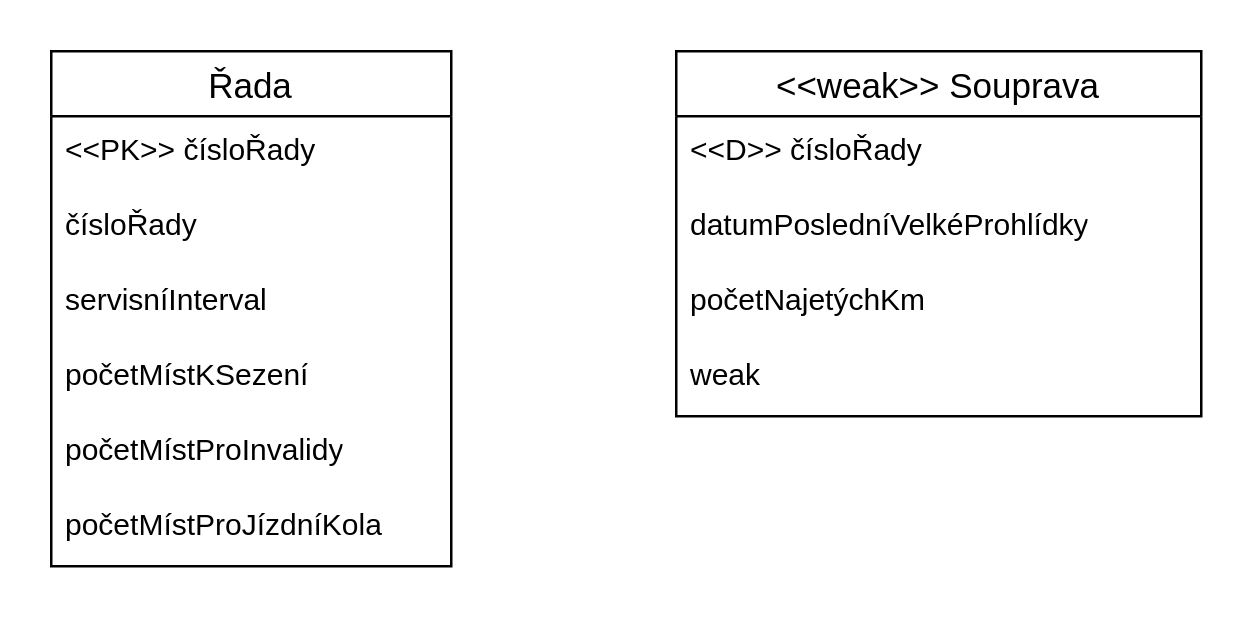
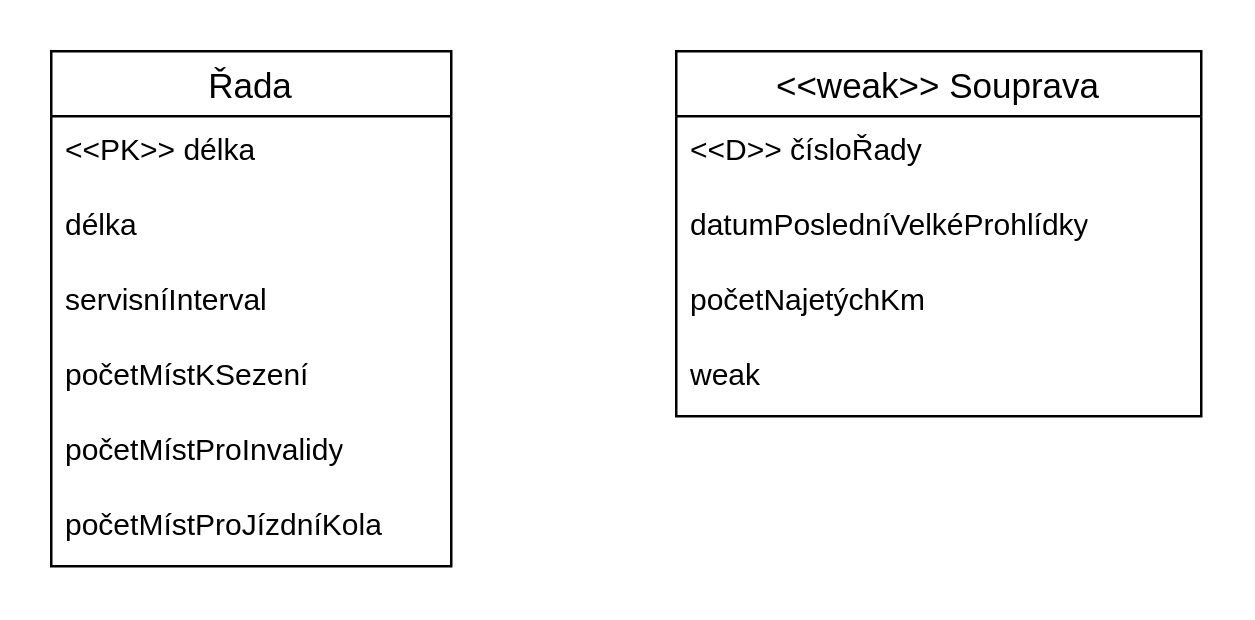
- <mxCell id="3" value="&amp;lt;&amp;lt;PK&amp;gt;&amp;gt; čísloŘady" style="text;strokeColor=none;fillColor=none;spacingLeft=4;spacingRight=4;overflow=hidden;rotatable=0;points=[[0,0.5],[1,0.5]];portConstraint=eastwest;fontSize=12;whiteSpace=wrap;html=1;" vertex="1" parent="2"><mxGeometry y="26" width="160" height="30" as="geometry" /></mxCell>
+ <mxCell id="3" value="&amp;lt;&amp;lt;PK&amp;gt;&amp;gt; délka" style="text;strokeColor=none;fillColor=none;spacingLeft=4;spacingRight=4;overflow=hidden;rotatable=0;points=[[0,0.5],[1,0.5]];portConstraint=eastwest;fontSize=12;whiteSpace=wrap;html=1;" vertex="1" parent="2"><mxGeometry y="26" width="160" height="30" as="geometry" /></mxCell>
- <mxCell id="4" value="&lt;div&gt;čísloŘady&lt;/div&gt;" style="text;strokeColor=none;fillColor=none;spacingLeft=4;spacingRight=4;overflow=hidden;rotatable=0;points=[[0,0.5],[1,0.5]];portConstraint=eastwest;fontSize=12;whiteSpace=wrap;html=1;" vertex="1" parent="2"><mxGeometry y="56" width="160" height="30" as="geometry" /></mxCell>
+ <mxCell id="4" value="&lt;div&gt;délka&lt;/div&gt;" style="text;strokeColor=none;fillColor=none;spacingLeft=4;spacingRight=4;overflow=hidden;rotatable=0;points=[[0,0.5],[1,0.5]];portConstraint=eastwest;fontSize=12;whiteSpace=wrap;html=1;" vertex="1" parent="2"><mxGeometry y="56" width="160" height="30" as="geometry" /></mxCell>
